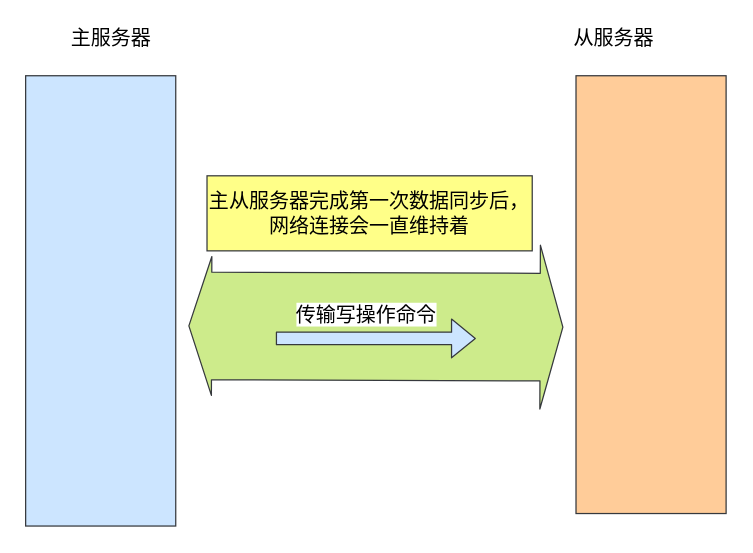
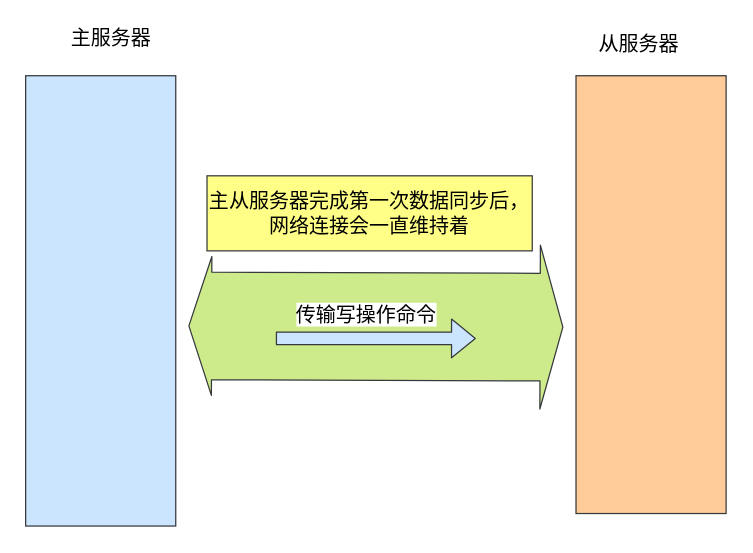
- <mxCell id="6" value="从服务器&lt;br&gt;" style="text;html=1;align=center;verticalAlign=middle;resizable=0;points=[];autosize=1;strokeColor=none;fontSize=16;" vertex="1" parent="1"><mxGeometry x="450" y="20" width="80" height="20" as="geometry" /></mxCell>
+ <mxCell id="6" value="从服务器&lt;br&gt;" style="text;html=1;align=center;verticalAlign=middle;resizable=0;points=[];autosize=1;strokeColor=none;fontSize=16;" vertex="1" parent="1"><mxGeometry x="470" y="25" width="80" height="20" as="geometry" /></mxCell>
